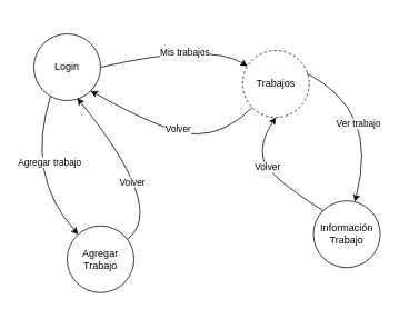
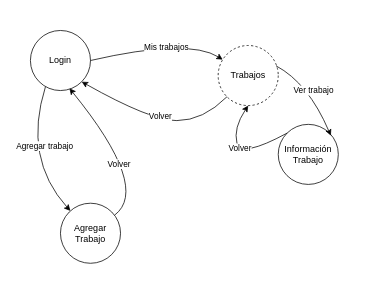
- <mxCell id="5" value="Información&lt;br&gt;Trabajo" style="ellipse;whiteSpace=wrap;html=1;aspect=fixed;" vertex="1" parent="1"><mxGeometry x="375" y="240" width="80" height="80" as="geometry" /></mxCell>
+ <mxCell id="5" value="Información&lt;br&gt;Trabajo" style="ellipse;whiteSpace=wrap;html=1;aspect=fixed;" vertex="1" parent="1"><mxGeometry x="370" y="165" width="80" height="80" as="geometry" /></mxCell>
